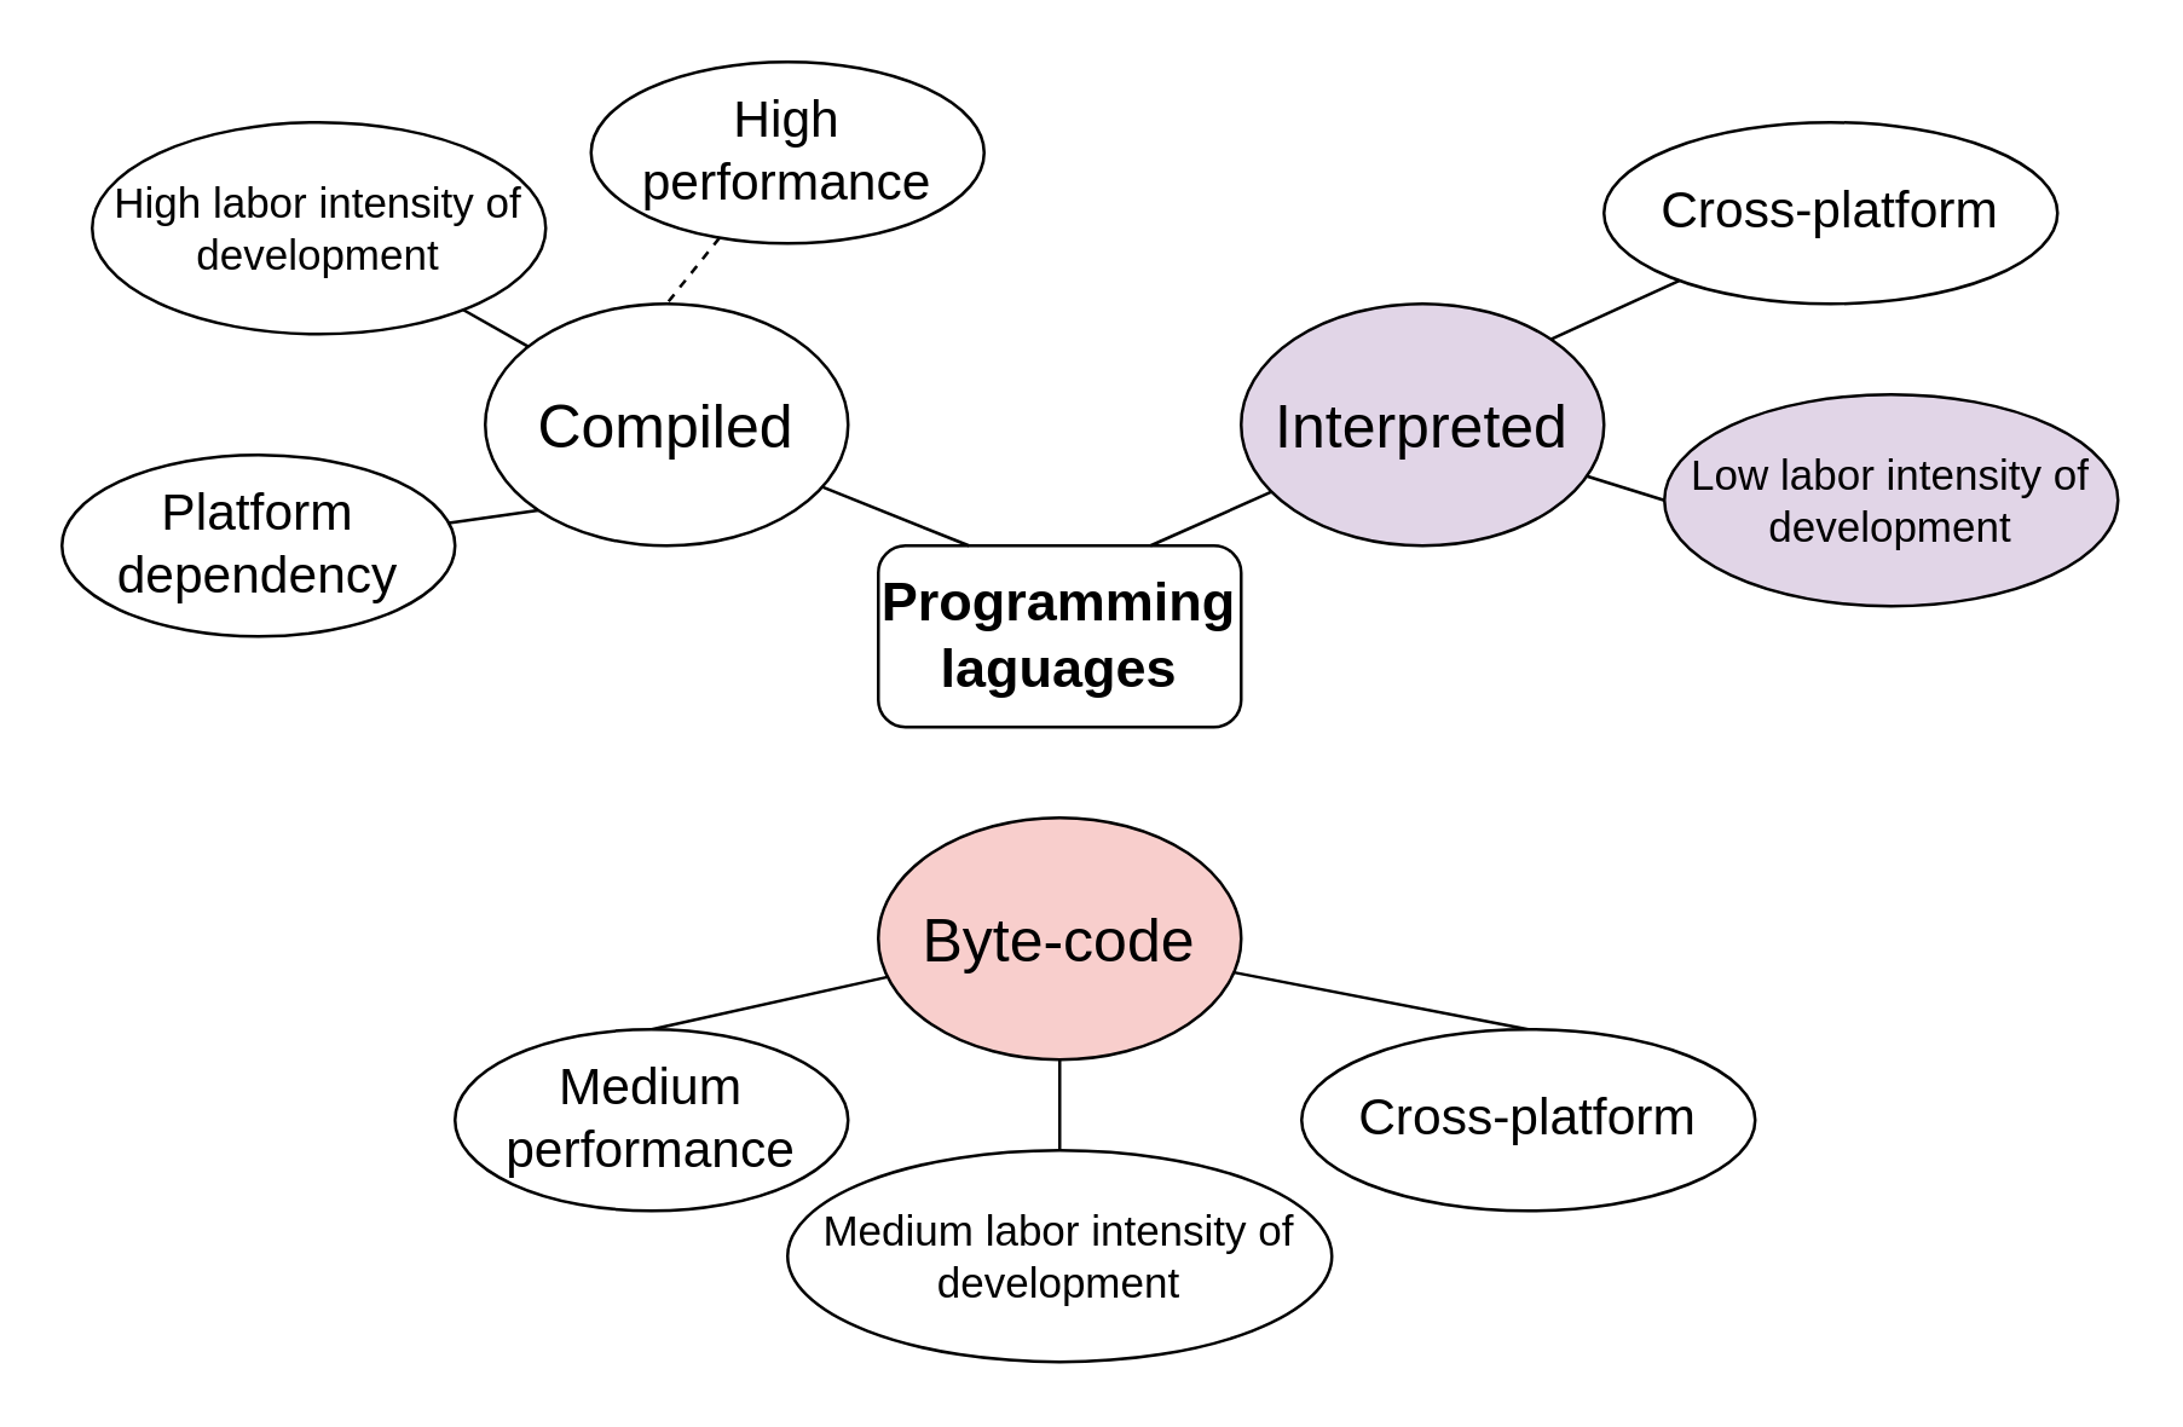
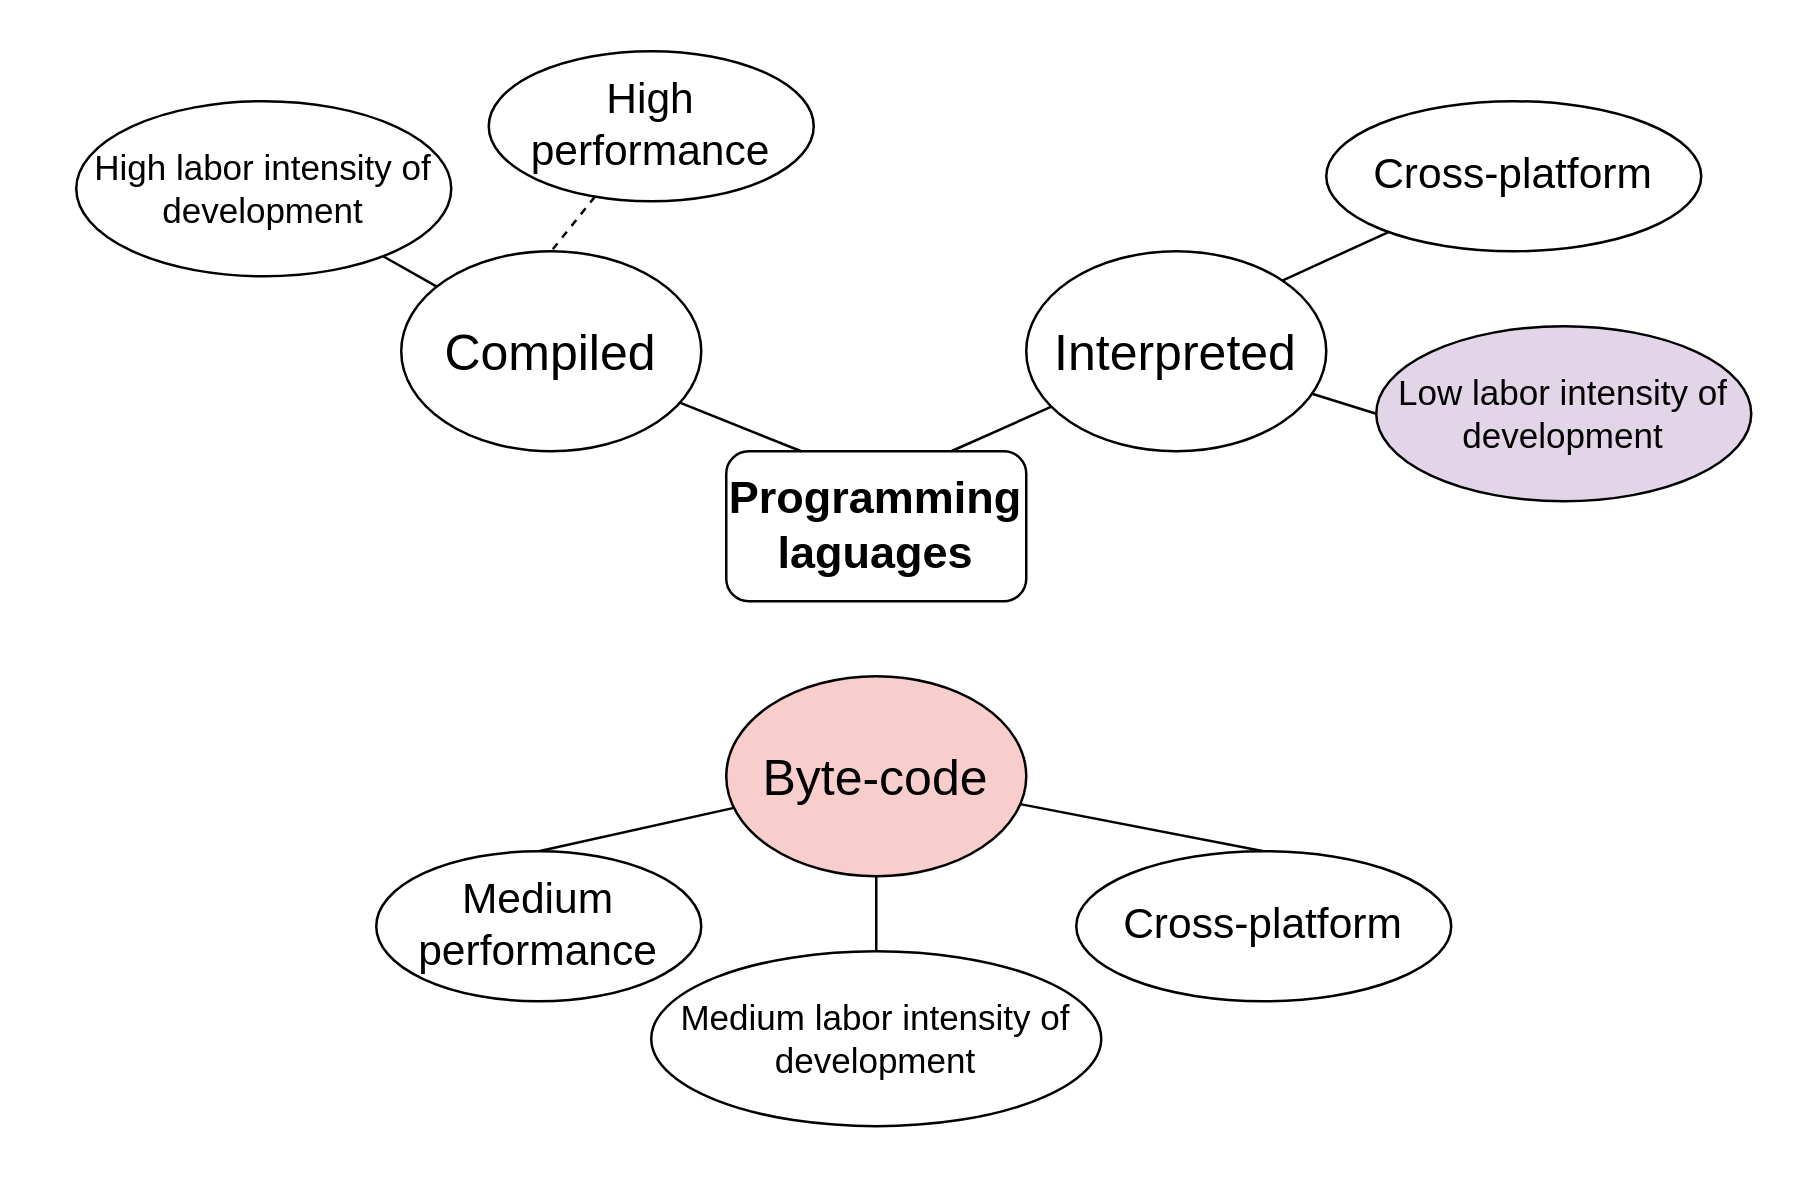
- <mxCell id="7" value="Interpreted" style="ellipse;whiteSpace=wrap;html=1;fontSize=20;fillColor=#e1d5e7;" parent="1" vertex="1"><mxGeometry x="410" y="100" width="120" height="80" as="geometry" /></mxCell>
+ <mxCell id="7" value="Interpreted" style="ellipse;whiteSpace=wrap;html=1;fontSize=20;" parent="1" vertex="1"><mxGeometry x="410" y="100" width="120" height="80" as="geometry" /></mxCell>
- <mxCell id="16" style="rounded=0;orthogonalLoop=1;jettySize=auto;html=1;entryX=0;entryY=1;entryDx=0;entryDy=0;endArrow=none;endFill=0;" parent="1" source="17" target="4" edge="1"><mxGeometry relative="1" as="geometry" /></mxCell>
- <mxCell id="17" value="Platform dependency" style="ellipse;whiteSpace=wrap;html=1;fontSize=17;" parent="1" vertex="1"><mxGeometry x="20" y="150" width="130" height="60" as="geometry" /></mxCell>
